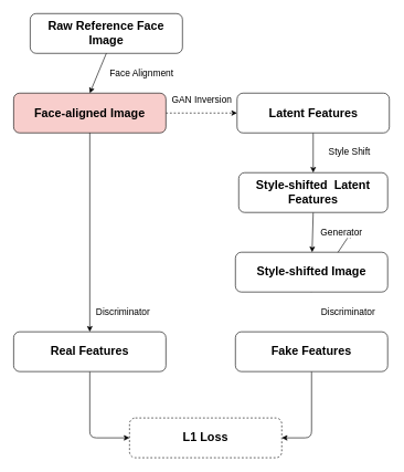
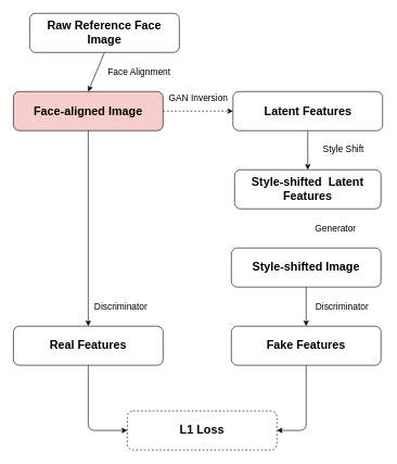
- <mxCell id="12" style="edgeStyle=none;html=1;exitX=0.5;exitY=1;exitDx=0;exitDy=0;" parent="1" source="13" target="16" edge="1"><mxGeometry relative="1" as="geometry" /></mxCell>
- <mxCell id="15" style="edgeStyle=none;html=1;exitX=0.5;exitY=1;exitDx=0;exitDy=0;fontSize=14;" parent="1" source="16" target="17" edge="1"><mxGeometry relative="1" as="geometry" /></mxCell>
+ <mxCell id="15" style="edgeStyle=none;html=1;exitX=0.5;exitY=1;exitDx=0;exitDy=0;entryX=0.5;entryY=0;entryDx=0;entryDy=0;fontSize=14;" parent="1" source="16" target="20" edge="1"><mxGeometry relative="1" as="geometry" /></mxCell>
